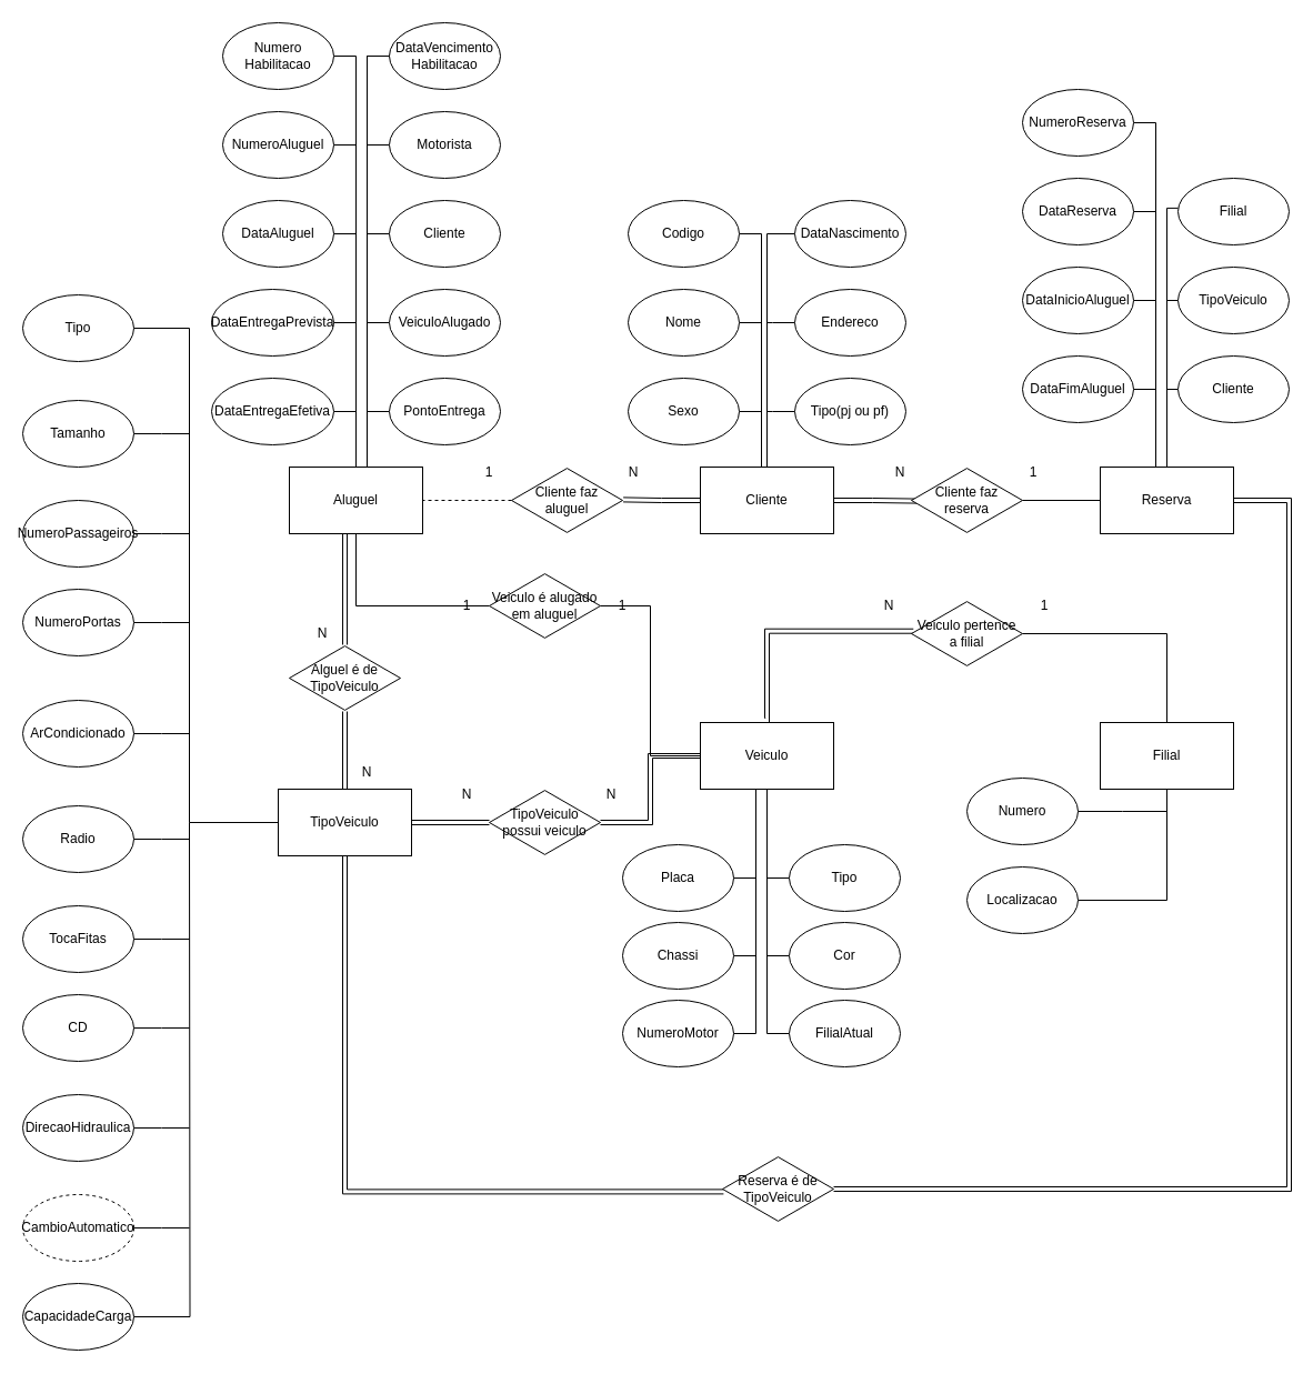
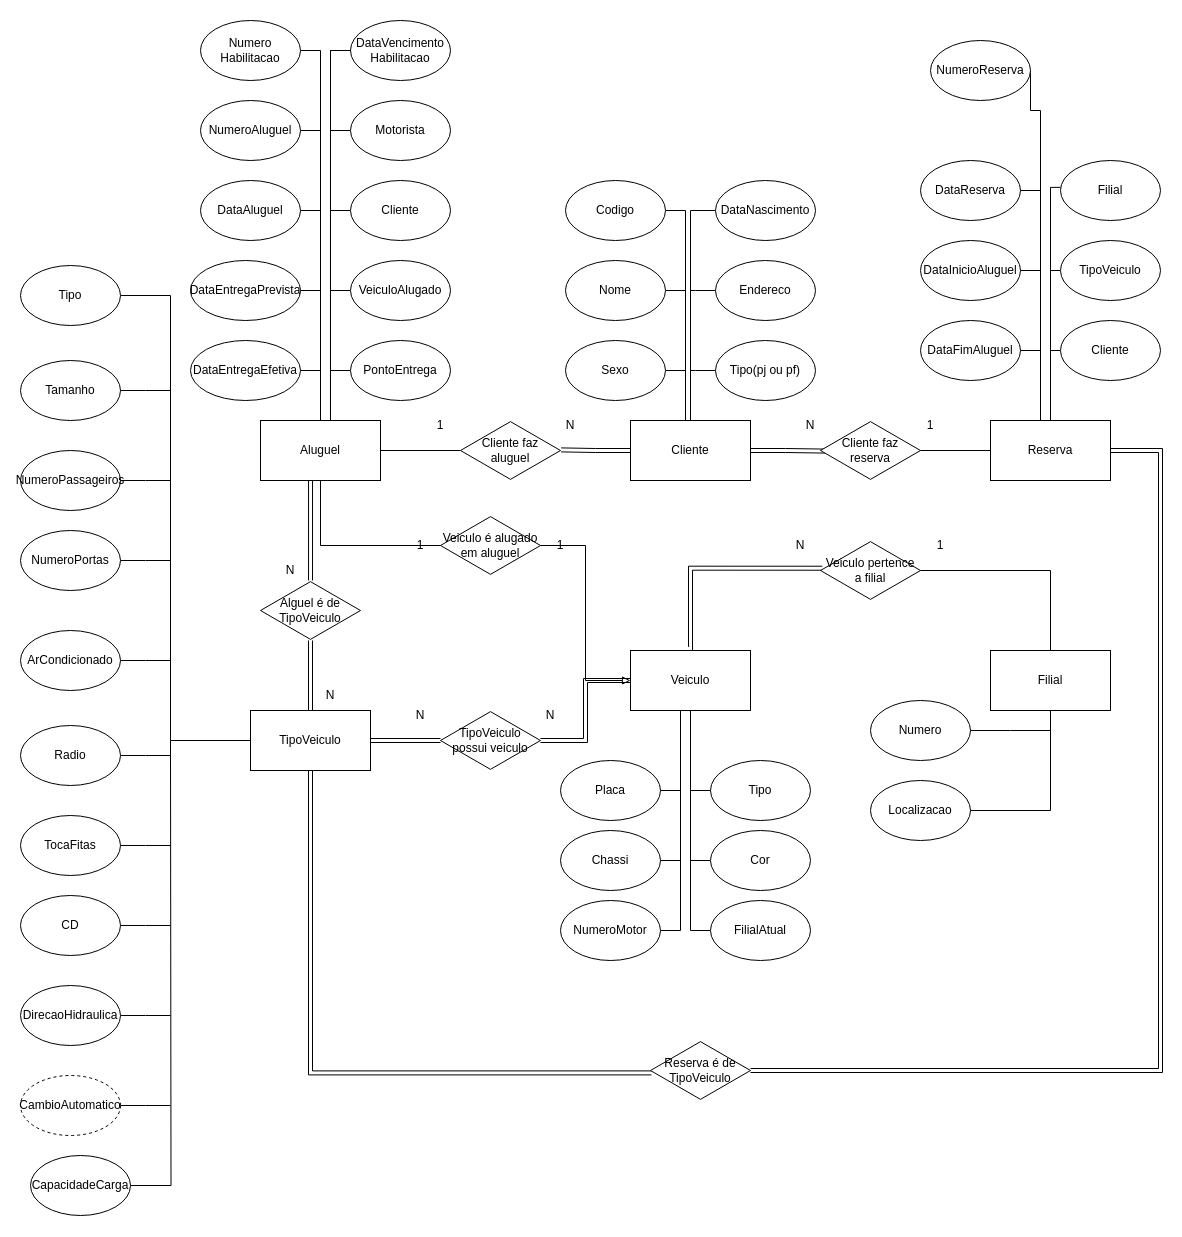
- <mxCell id="101" value="NumeroReserva" style="ellipse;whiteSpace=wrap;html=1;" vertex="1" parent="1"><mxGeometry x="920" y="80" width="100" height="60" as="geometry" /></mxCell>
+ <mxCell id="101" value="NumeroReserva" style="ellipse;whiteSpace=wrap;html=1;" vertex="1" parent="1"><mxGeometry x="930" y="40" width="100" height="60" as="geometry" /></mxCell>
- <mxCell id="20" style="edgeStyle=orthogonalEdgeStyle;rounded=0;orthogonalLoop=1;jettySize=auto;html=1;entryX=1;entryY=0.5;entryDx=0;entryDy=0;endArrow=none;endFill=0;dashed=1;" edge="1" parent="1" source="21" target="16"><mxGeometry relative="1" as="geometry" /></mxCell>
+ <mxCell id="20" style="edgeStyle=orthogonalEdgeStyle;rounded=0;orthogonalLoop=1;jettySize=auto;html=1;entryX=1;entryY=0.5;entryDx=0;entryDy=0;endArrow=none;endFill=0;" edge="1" parent="1" source="21" target="16"><mxGeometry relative="1" as="geometry" /></mxCell>
- <mxCell id="24" style="edgeStyle=orthogonalEdgeStyle;rounded=0;orthogonalLoop=1;jettySize=auto;html=1;entryX=0;entryY=0.5;entryDx=0;entryDy=0;endArrow=none;endFill=0;" edge="1" parent="1" source="26" target="10"><mxGeometry relative="1" as="geometry" /></mxCell>
+ <mxCell id="24" style="edgeStyle=orthogonalEdgeStyle;rounded=0;orthogonalLoop=1;jettySize=auto;html=1;entryX=0;entryY=0.5;entryDx=0;entryDy=0;endArrow=block;endFill=0;" edge="1" parent="1" source="26" target="10"><mxGeometry relative="1" as="geometry" /></mxCell>
- <mxCell id="123" value="CapacidadeCarga" style="ellipse;whiteSpace=wrap;html=1;" vertex="1" parent="1"><mxGeometry x="20" y="1155" width="100" height="60" as="geometry" /></mxCell>
+ <mxCell id="123" value="CapacidadeCarga" style="ellipse;whiteSpace=wrap;html=1;" vertex="1" parent="1"><mxGeometry x="30" y="1155" width="100" height="60" as="geometry" /></mxCell>
